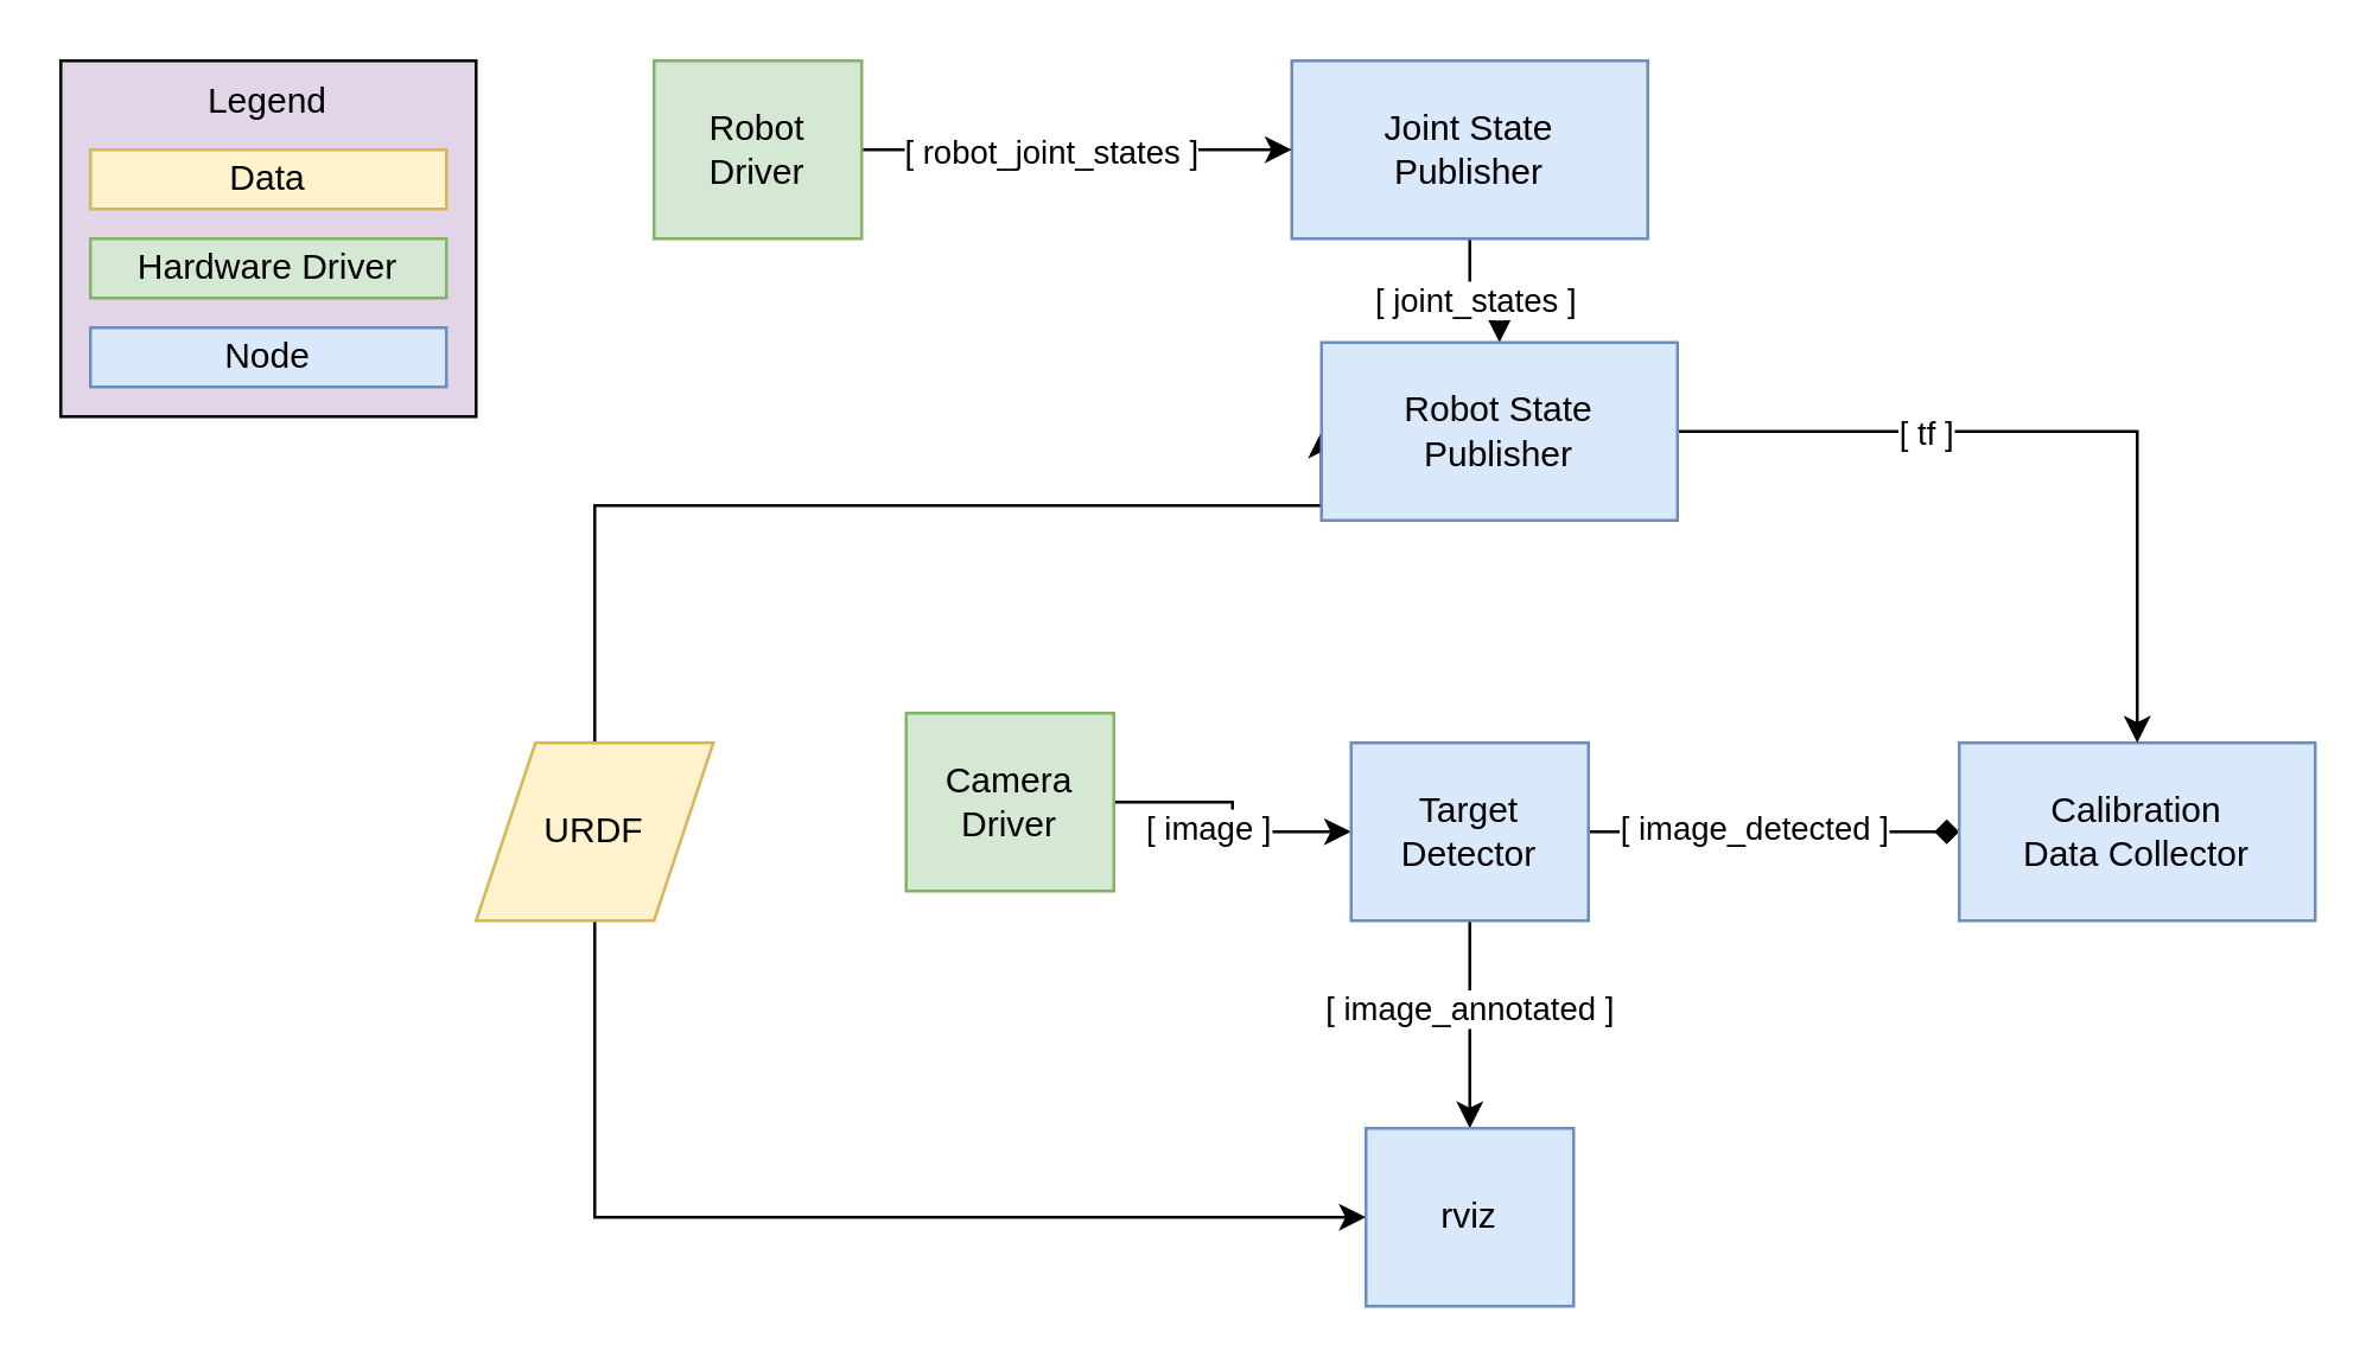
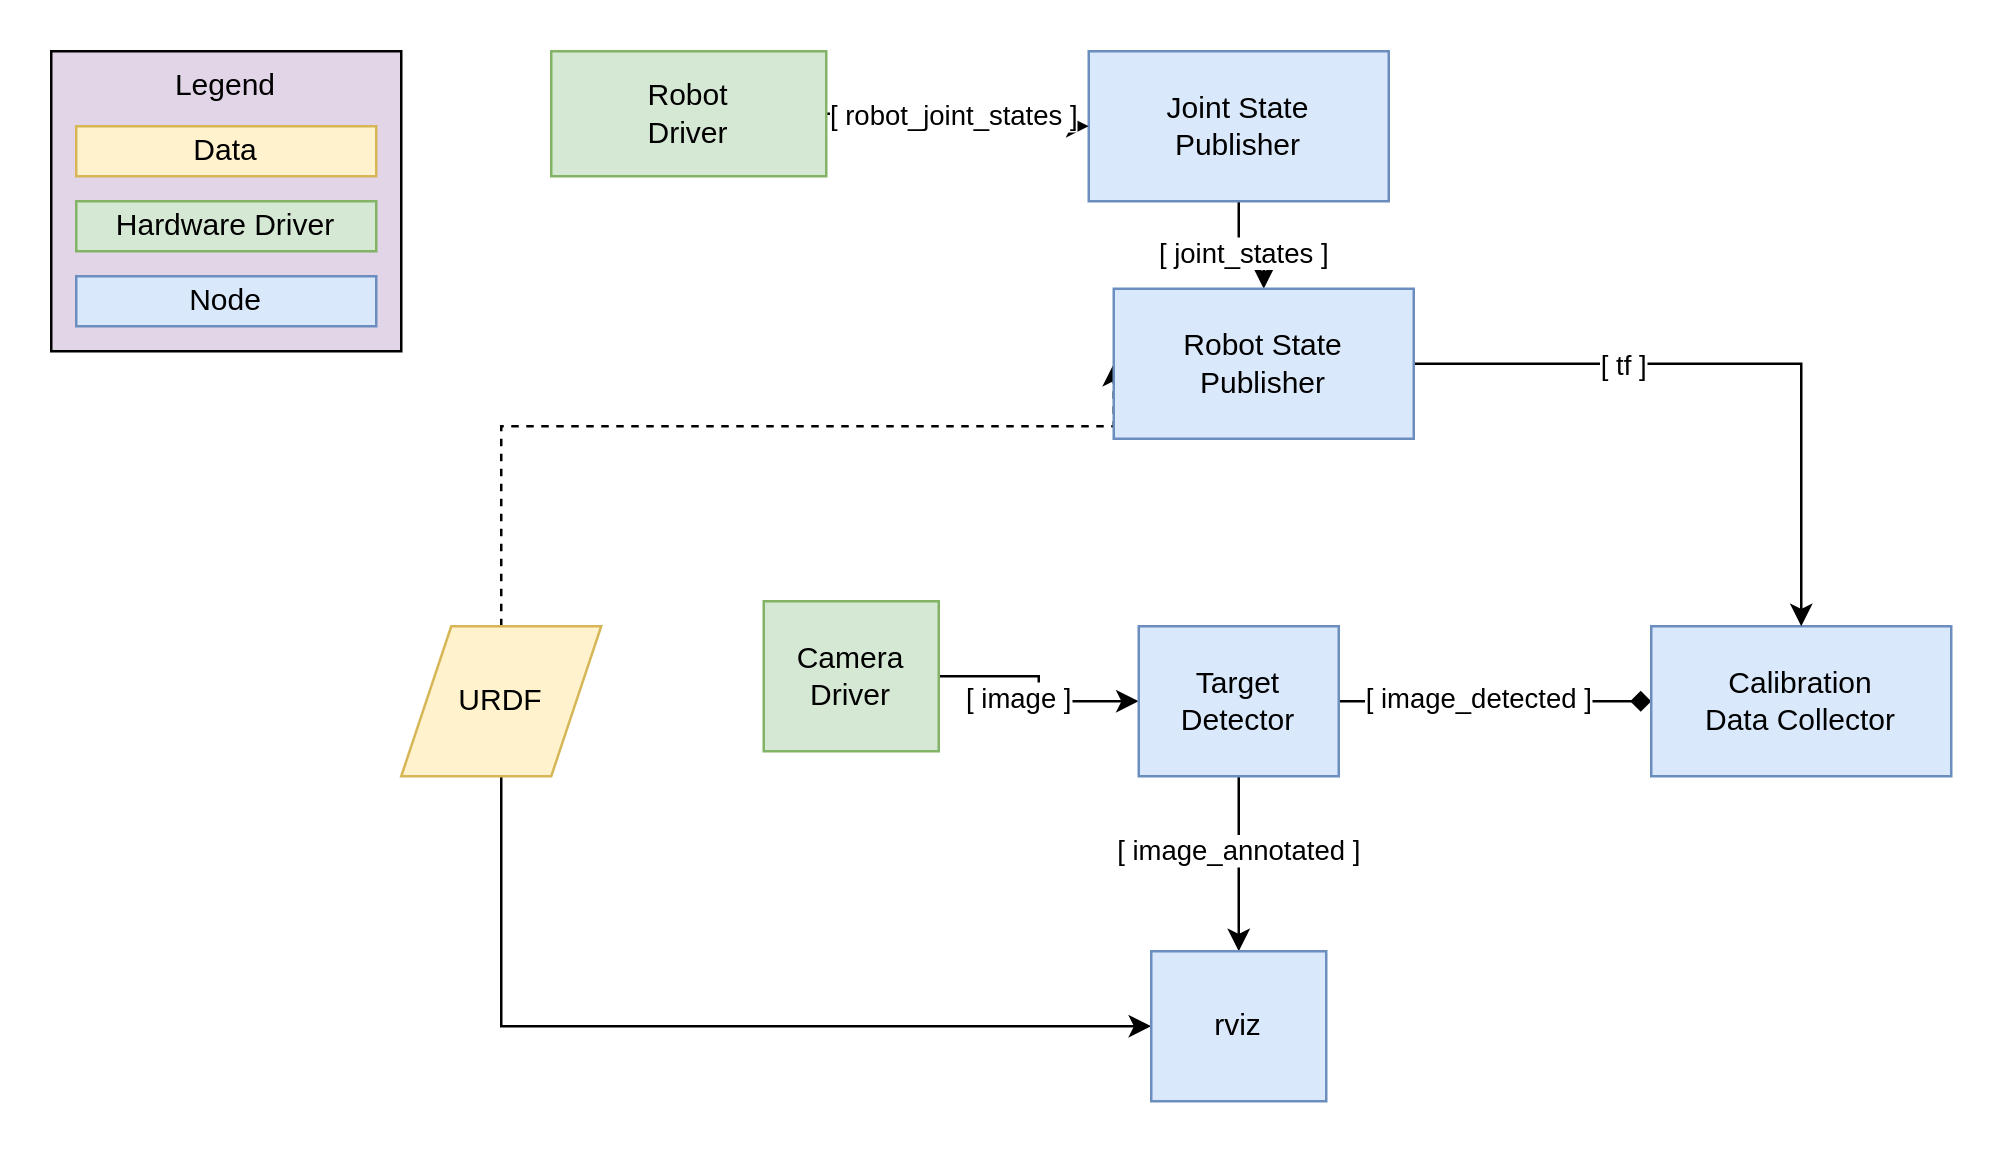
- <mxCell id="23" value="Robot&lt;br&gt;Driver" style="rounded=0;whiteSpace=wrap;html=1;fillColor=#d5e8d4;strokeColor=#82b366;" vertex="1" parent="1"><mxGeometry x="220" y="20" width="70" height="60" as="geometry" /></mxCell>
+ <mxCell id="23" value="Robot&lt;br&gt;Driver" style="rounded=0;whiteSpace=wrap;html=1;fillColor=#d5e8d4;strokeColor=#82b366;" vertex="1" parent="1"><mxGeometry x="220" y="20" width="110" height="50" as="geometry" /></mxCell>
- <mxCell id="13" style="edgeStyle=orthogonalEdgeStyle;rounded=0;orthogonalLoop=1;jettySize=auto;html=1;entryX=0;entryY=0.5;entryDx=0;entryDy=0;exitX=0.5;exitY=0;exitDx=0;exitDy=0;" edge="1" parent="1" source="14" target="20"><mxGeometry relative="1" as="geometry"><Array as="points"><mxPoint x="200" y="170" /></Array></mxGeometry></mxCell>
+ <mxCell id="13" style="edgeStyle=orthogonalEdgeStyle;rounded=0;orthogonalLoop=1;jettySize=auto;html=1;entryX=0;entryY=0.5;entryDx=0;entryDy=0;exitX=0.5;exitY=0;exitDx=0;exitDy=0;dashed=1;" edge="1" parent="1" source="14" target="20"><mxGeometry relative="1" as="geometry"><Array as="points"><mxPoint x="200" y="170" /></Array></mxGeometry></mxCell>
